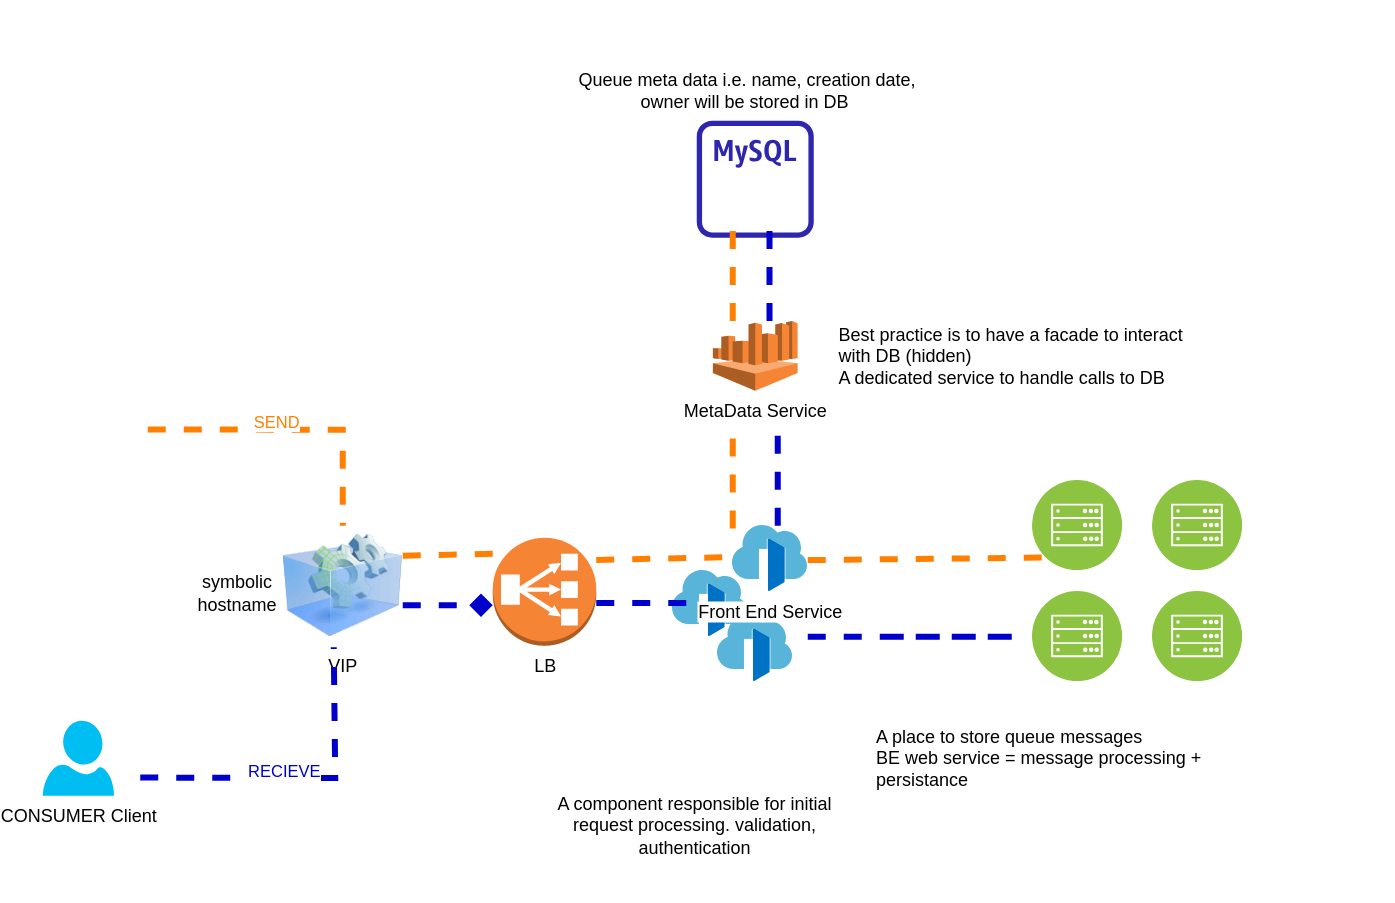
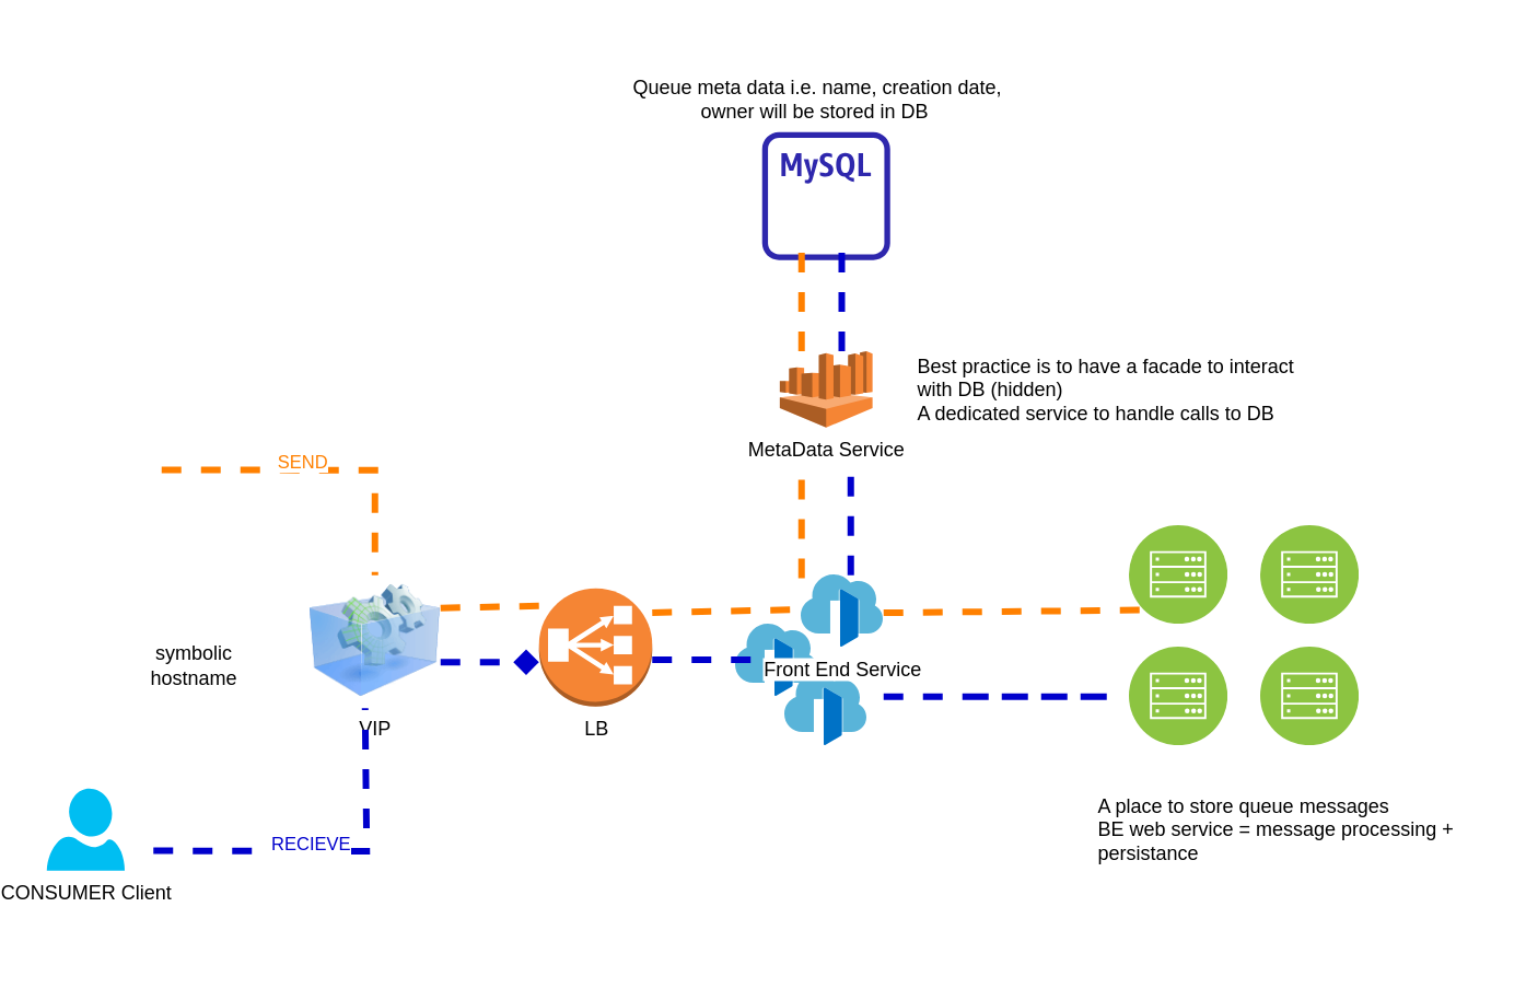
- <mxCell id="4" value="symbolic hostname" style="text;html=1;strokeColor=none;fillColor=none;align=center;verticalAlign=middle;whiteSpace=wrap;rounded=0;" vertex="1" parent="1"><mxGeometry x="120" y="380" width="60" height="30" as="geometry" /></mxCell>
+ <mxCell id="4" value="symbolic hostname" style="text;html=1;strokeColor=none;fillColor=none;align=center;verticalAlign=middle;whiteSpace=wrap;rounded=0;" vertex="1" parent="1"><mxGeometry x="80" y="390" width="60" height="30" as="geometry" /></mxCell>
- <mxCell id="18" value="&lt;div style=&quot;text-align: left;&quot;&gt;A place to store queue messages&lt;/div&gt;&lt;div style=&quot;text-align: left;&quot;&gt;BE web service = message processing + persistance&lt;/div&gt;" style="text;html=1;strokeColor=none;fillColor=none;align=center;verticalAlign=middle;whiteSpace=wrap;rounded=0;" vertex="1" parent="1"><mxGeometry x="575" y="465" width="240" height="80" as="geometry" /></mxCell>
+ <mxCell id="18" value="&lt;div style=&quot;text-align: left;&quot;&gt;A place to store queue messages&lt;/div&gt;&lt;div style=&quot;text-align: left;&quot;&gt;BE web service = message processing + persistance&lt;/div&gt;" style="text;html=1;strokeColor=none;fillColor=none;align=center;verticalAlign=middle;whiteSpace=wrap;rounded=0;" vertex="1" parent="1"><mxGeometry x="660" y="465" width="240" height="80" as="geometry" /></mxCell>
- <mxCell id="9" value="A component responsible for initial request processing. validation, authentication" style="text;html=1;strokeColor=none;fillColor=none;align=center;verticalAlign=middle;whiteSpace=wrap;rounded=0;" vertex="1" parent="1"><mxGeometry x="360" y="520" width="190" height="60" as="geometry" /></mxCell>
